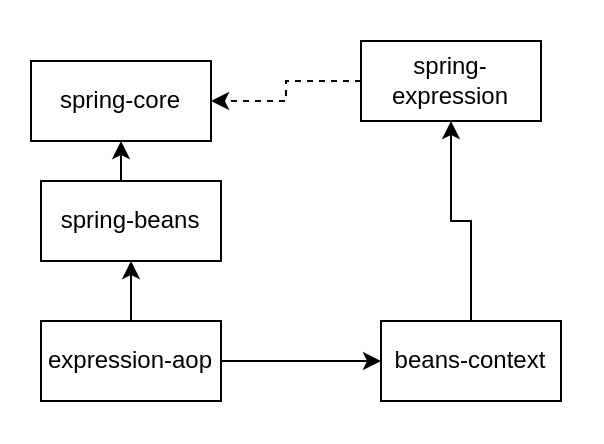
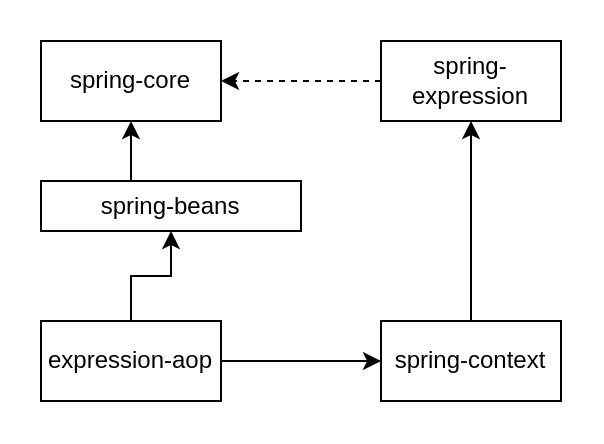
- <mxCell id="11" value="spring-expression" style="rounded=0;whiteSpace=wrap;html=1;" vertex="1" parent="1"><mxGeometry x="180" y="20" width="90" height="40" as="geometry" /></mxCell>
+ <mxCell id="11" value="spring-expression" style="rounded=0;whiteSpace=wrap;html=1;" vertex="1" parent="1"><mxGeometry x="190" y="20" width="90" height="40" as="geometry" /></mxCell>
- <mxCell id="2" value="spring-core" style="rounded=0;whiteSpace=wrap;html=1;" vertex="1" parent="1"><mxGeometry x="15" y="30" width="90" height="40" as="geometry" /></mxCell>
+ <mxCell id="2" value="spring-core" style="rounded=0;whiteSpace=wrap;html=1;" vertex="1" parent="1"><mxGeometry x="20" y="20" width="90" height="40" as="geometry" /></mxCell>
- <mxCell id="4" value="spring-beans" style="rounded=0;whiteSpace=wrap;html=1;" vertex="1" parent="1"><mxGeometry x="20" y="90" width="90" height="40" as="geometry" /></mxCell>
+ <mxCell id="4" value="spring-beans" style="rounded=0;whiteSpace=wrap;html=1;" vertex="1" parent="1"><mxGeometry x="20" y="90" width="130" height="25" as="geometry" /></mxCell>
- <mxCell id="9" value="beans-context" style="rounded=0;whiteSpace=wrap;html=1;" vertex="1" parent="1"><mxGeometry x="190" y="160" width="90" height="40" as="geometry" /></mxCell>
+ <mxCell id="9" value="spring-context" style="rounded=0;whiteSpace=wrap;html=1;" vertex="1" parent="1"><mxGeometry x="190" y="160" width="90" height="40" as="geometry" /></mxCell>
